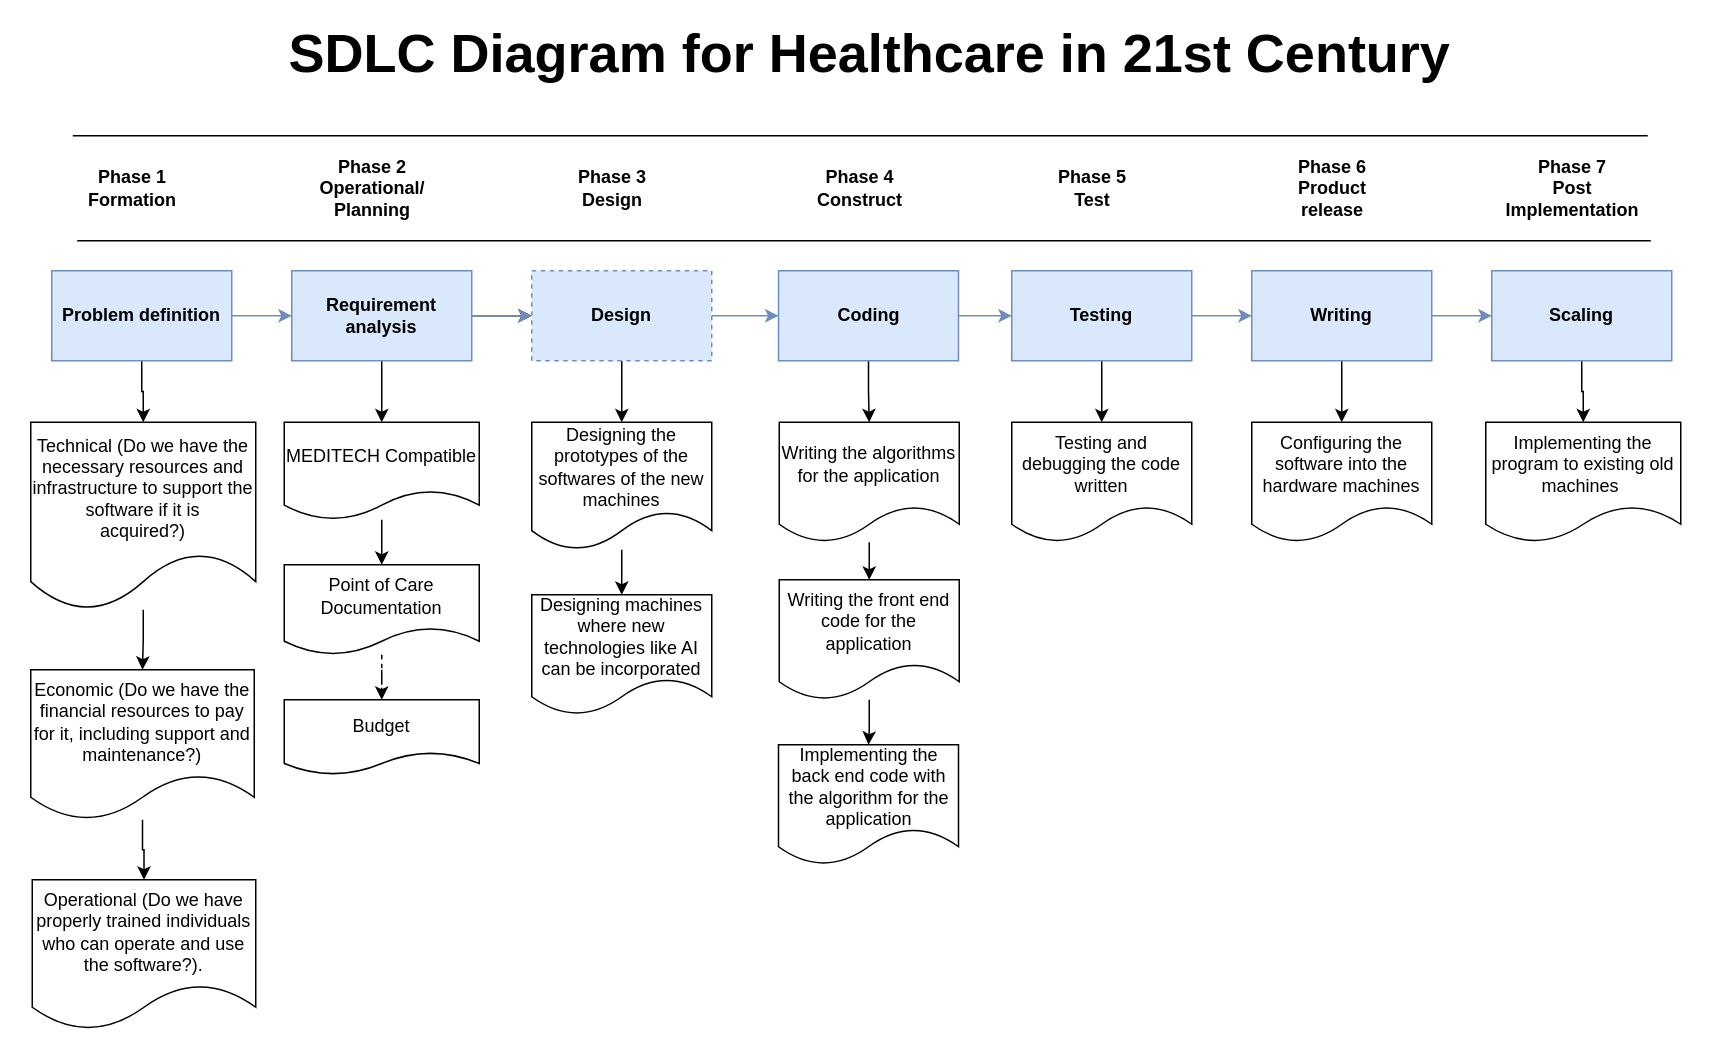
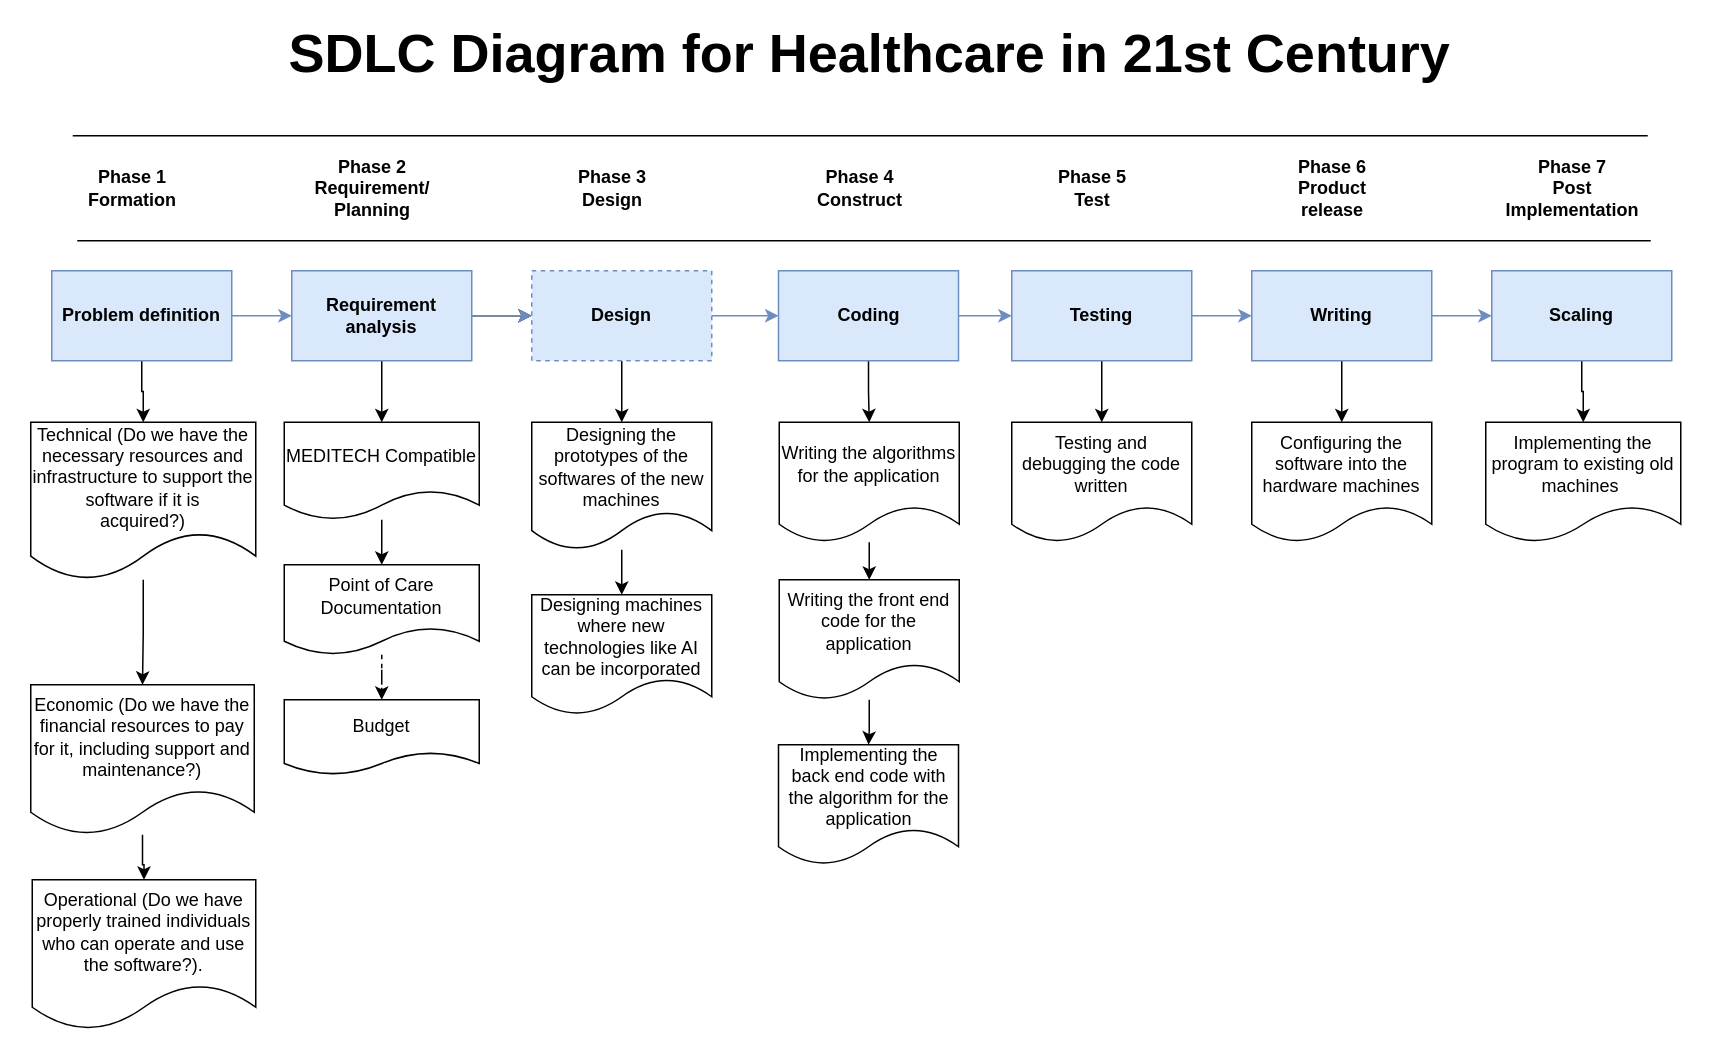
- <mxCell id="42" value="Phase 2&lt;br&gt;Operational/ Planning" style="text;html=1;strokeColor=none;fillColor=none;align=center;verticalAlign=middle;whiteSpace=wrap;rounded=0;fontStyle=1" parent="1" vertex="1"><mxGeometry x="218" y="110" width="60" height="30" as="geometry" /></mxCell>
+ <mxCell id="42" value="Phase 2&lt;br&gt;Requirement/ Planning" style="text;html=1;strokeColor=none;fillColor=none;align=center;verticalAlign=middle;whiteSpace=wrap;rounded=0;fontStyle=1" parent="1" vertex="1"><mxGeometry x="218" y="110" width="60" height="30" as="geometry" /></mxCell>
- <mxCell id="13" value="Technical (Do we have the necessary resources and infrastructure to support the software if it is&lt;br/&gt;acquired?)&lt;br/&gt;" style="shape=document;whiteSpace=wrap;html=1;boundedLbl=1;" parent="1" vertex="1"><mxGeometry x="20" y="281" width="150" height="125" as="geometry" /></mxCell>
+ <mxCell id="13" value="Technical (Do we have the necessary resources and infrastructure to support the software if it is&lt;br/&gt;acquired?)&lt;br/&gt;" style="shape=document;whiteSpace=wrap;html=1;boundedLbl=1;" parent="1" vertex="1"><mxGeometry x="20" y="281" width="150" height="105" as="geometry" /></mxCell>
- <mxCell id="52" value="Economic (Do we have the financial resources to pay for it, including support and&lt;br/&gt;maintenance?)&lt;br/&gt;" style="shape=document;whiteSpace=wrap;html=1;boundedLbl=1;" parent="1" vertex="1"><mxGeometry x="20" y="446" width="149" height="100" as="geometry" /></mxCell>
+ <mxCell id="52" value="Economic (Do we have the financial resources to pay for it, including support and&lt;br/&gt;maintenance?)&lt;br/&gt;" style="shape=document;whiteSpace=wrap;html=1;boundedLbl=1;" parent="1" vertex="1"><mxGeometry x="20" y="456" width="149" height="100" as="geometry" /></mxCell>
